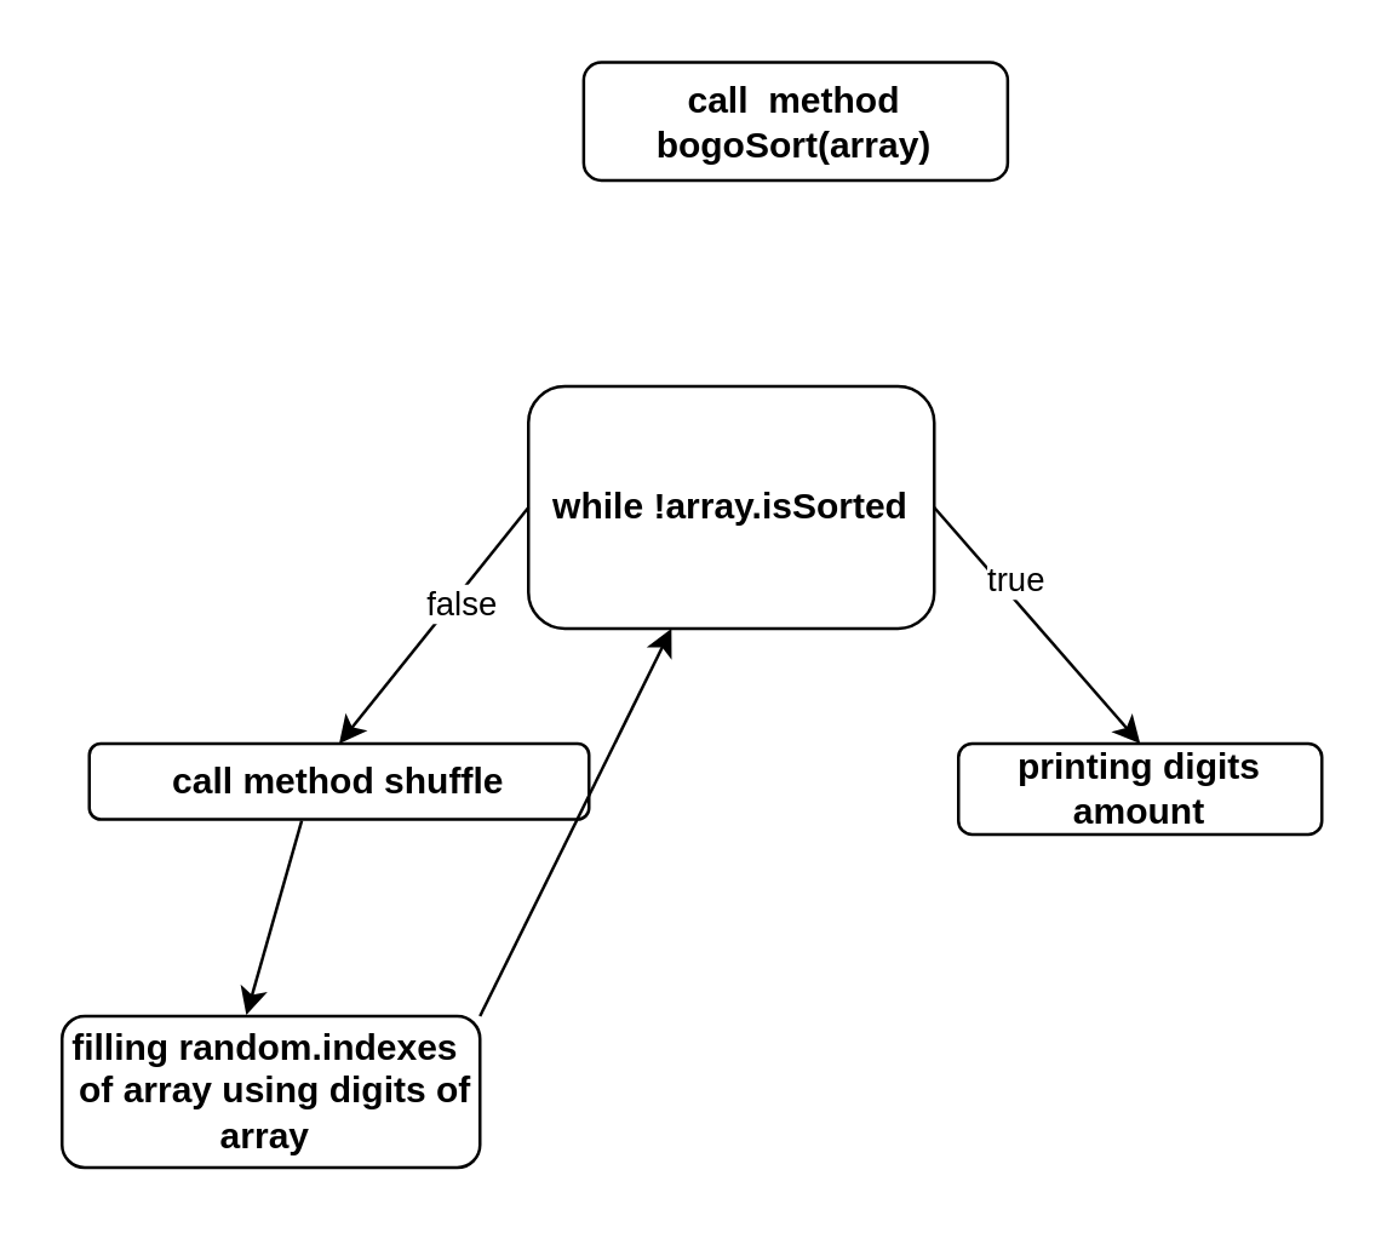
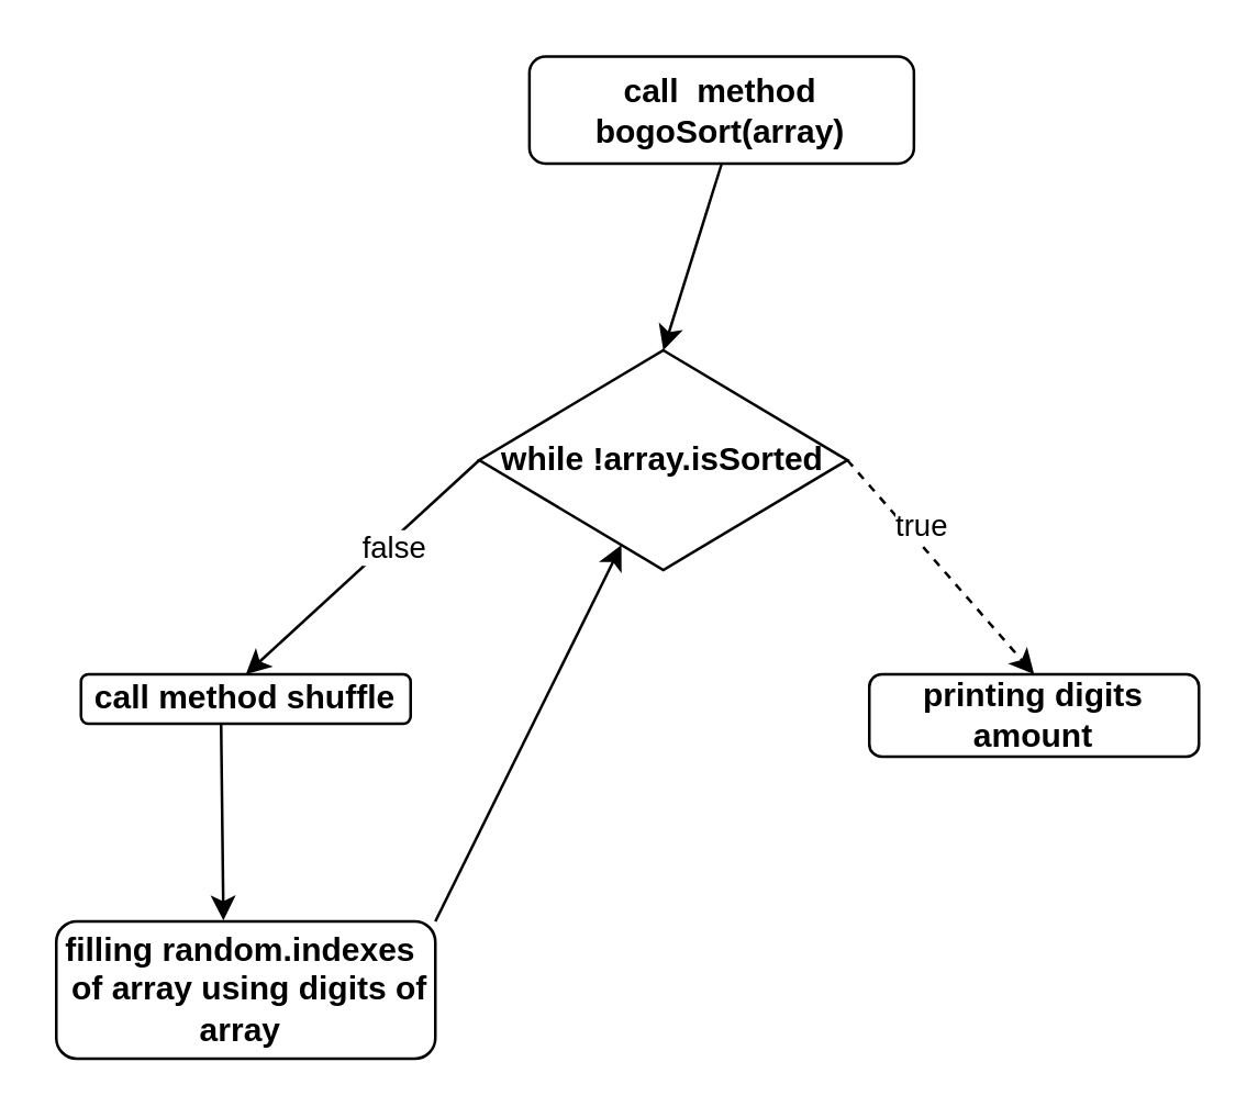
+ <mxCell id="13" value="" style="endArrow=classic;html=1;rounded=0;exitX=0.5;exitY=1;exitDx=0;exitDy=0;entryX=0.5;entryY=0;entryDx=0;entryDy=0;" parent="1" source="2" target="3" edge="1"><mxGeometry width="50" height="50" relative="1" as="geometry"><mxPoint x="58" y="199" as="sourcePoint" /><mxPoint x="108" y="149" as="targetPoint" /></mxGeometry></mxCell>
- <mxCell id="3" value="&lt;b&gt;while !array.isSorted&lt;/b&gt;" style="whiteSpace=wrap;html=1;rounded=1;" parent="1" vertex="1"><mxGeometry x="174" y="127" width="134" height="80" as="geometry" /></mxCell>
+ <mxCell id="3" value="&lt;b&gt;while !array.isSorted&lt;/b&gt;" style="rhombus;whiteSpace=wrap;html=1;" parent="1" vertex="1"><mxGeometry x="174" y="127" width="134" height="80" as="geometry" /></mxCell>
- <mxCell id="11" value="" style="endArrow=classic;html=1;rounded=0;exitX=1;exitY=0.5;exitDx=0;exitDy=0;entryX=0.5;entryY=0;entryDx=0;entryDy=0;" parent="1" source="3" target="10" edge="1"><mxGeometry width="50" height="50" relative="1" as="geometry"><mxPoint x="238" y="331" as="sourcePoint" /><mxPoint x="288" y="281" as="targetPoint" /><Array as="points" /></mxGeometry></mxCell>
+ <mxCell id="11" value="" style="endArrow=classic;html=1;rounded=0;exitX=1;exitY=0.5;exitDx=0;exitDy=0;entryX=0.5;entryY=0;entryDx=0;entryDy=0;dashed=1;" parent="1" source="3" target="10" edge="1"><mxGeometry width="50" height="50" relative="1" as="geometry"><mxPoint x="238" y="331" as="sourcePoint" /><mxPoint x="288" y="281" as="targetPoint" /><Array as="points" /></mxGeometry></mxCell>
- <mxCell id="4" value="&lt;b&gt;call method shuffle&lt;/b&gt;" style="rounded=1;whiteSpace=wrap;html=1;" parent="1" vertex="1"><mxGeometry x="29" y="245" width="165" height="25" as="geometry" /></mxCell>
+ <mxCell id="4" value="&lt;b&gt;call method shuffle&lt;/b&gt;" style="rounded=1;whiteSpace=wrap;html=1;" parent="1" vertex="1"><mxGeometry x="29" y="245" width="120" height="18" as="geometry" /></mxCell>
